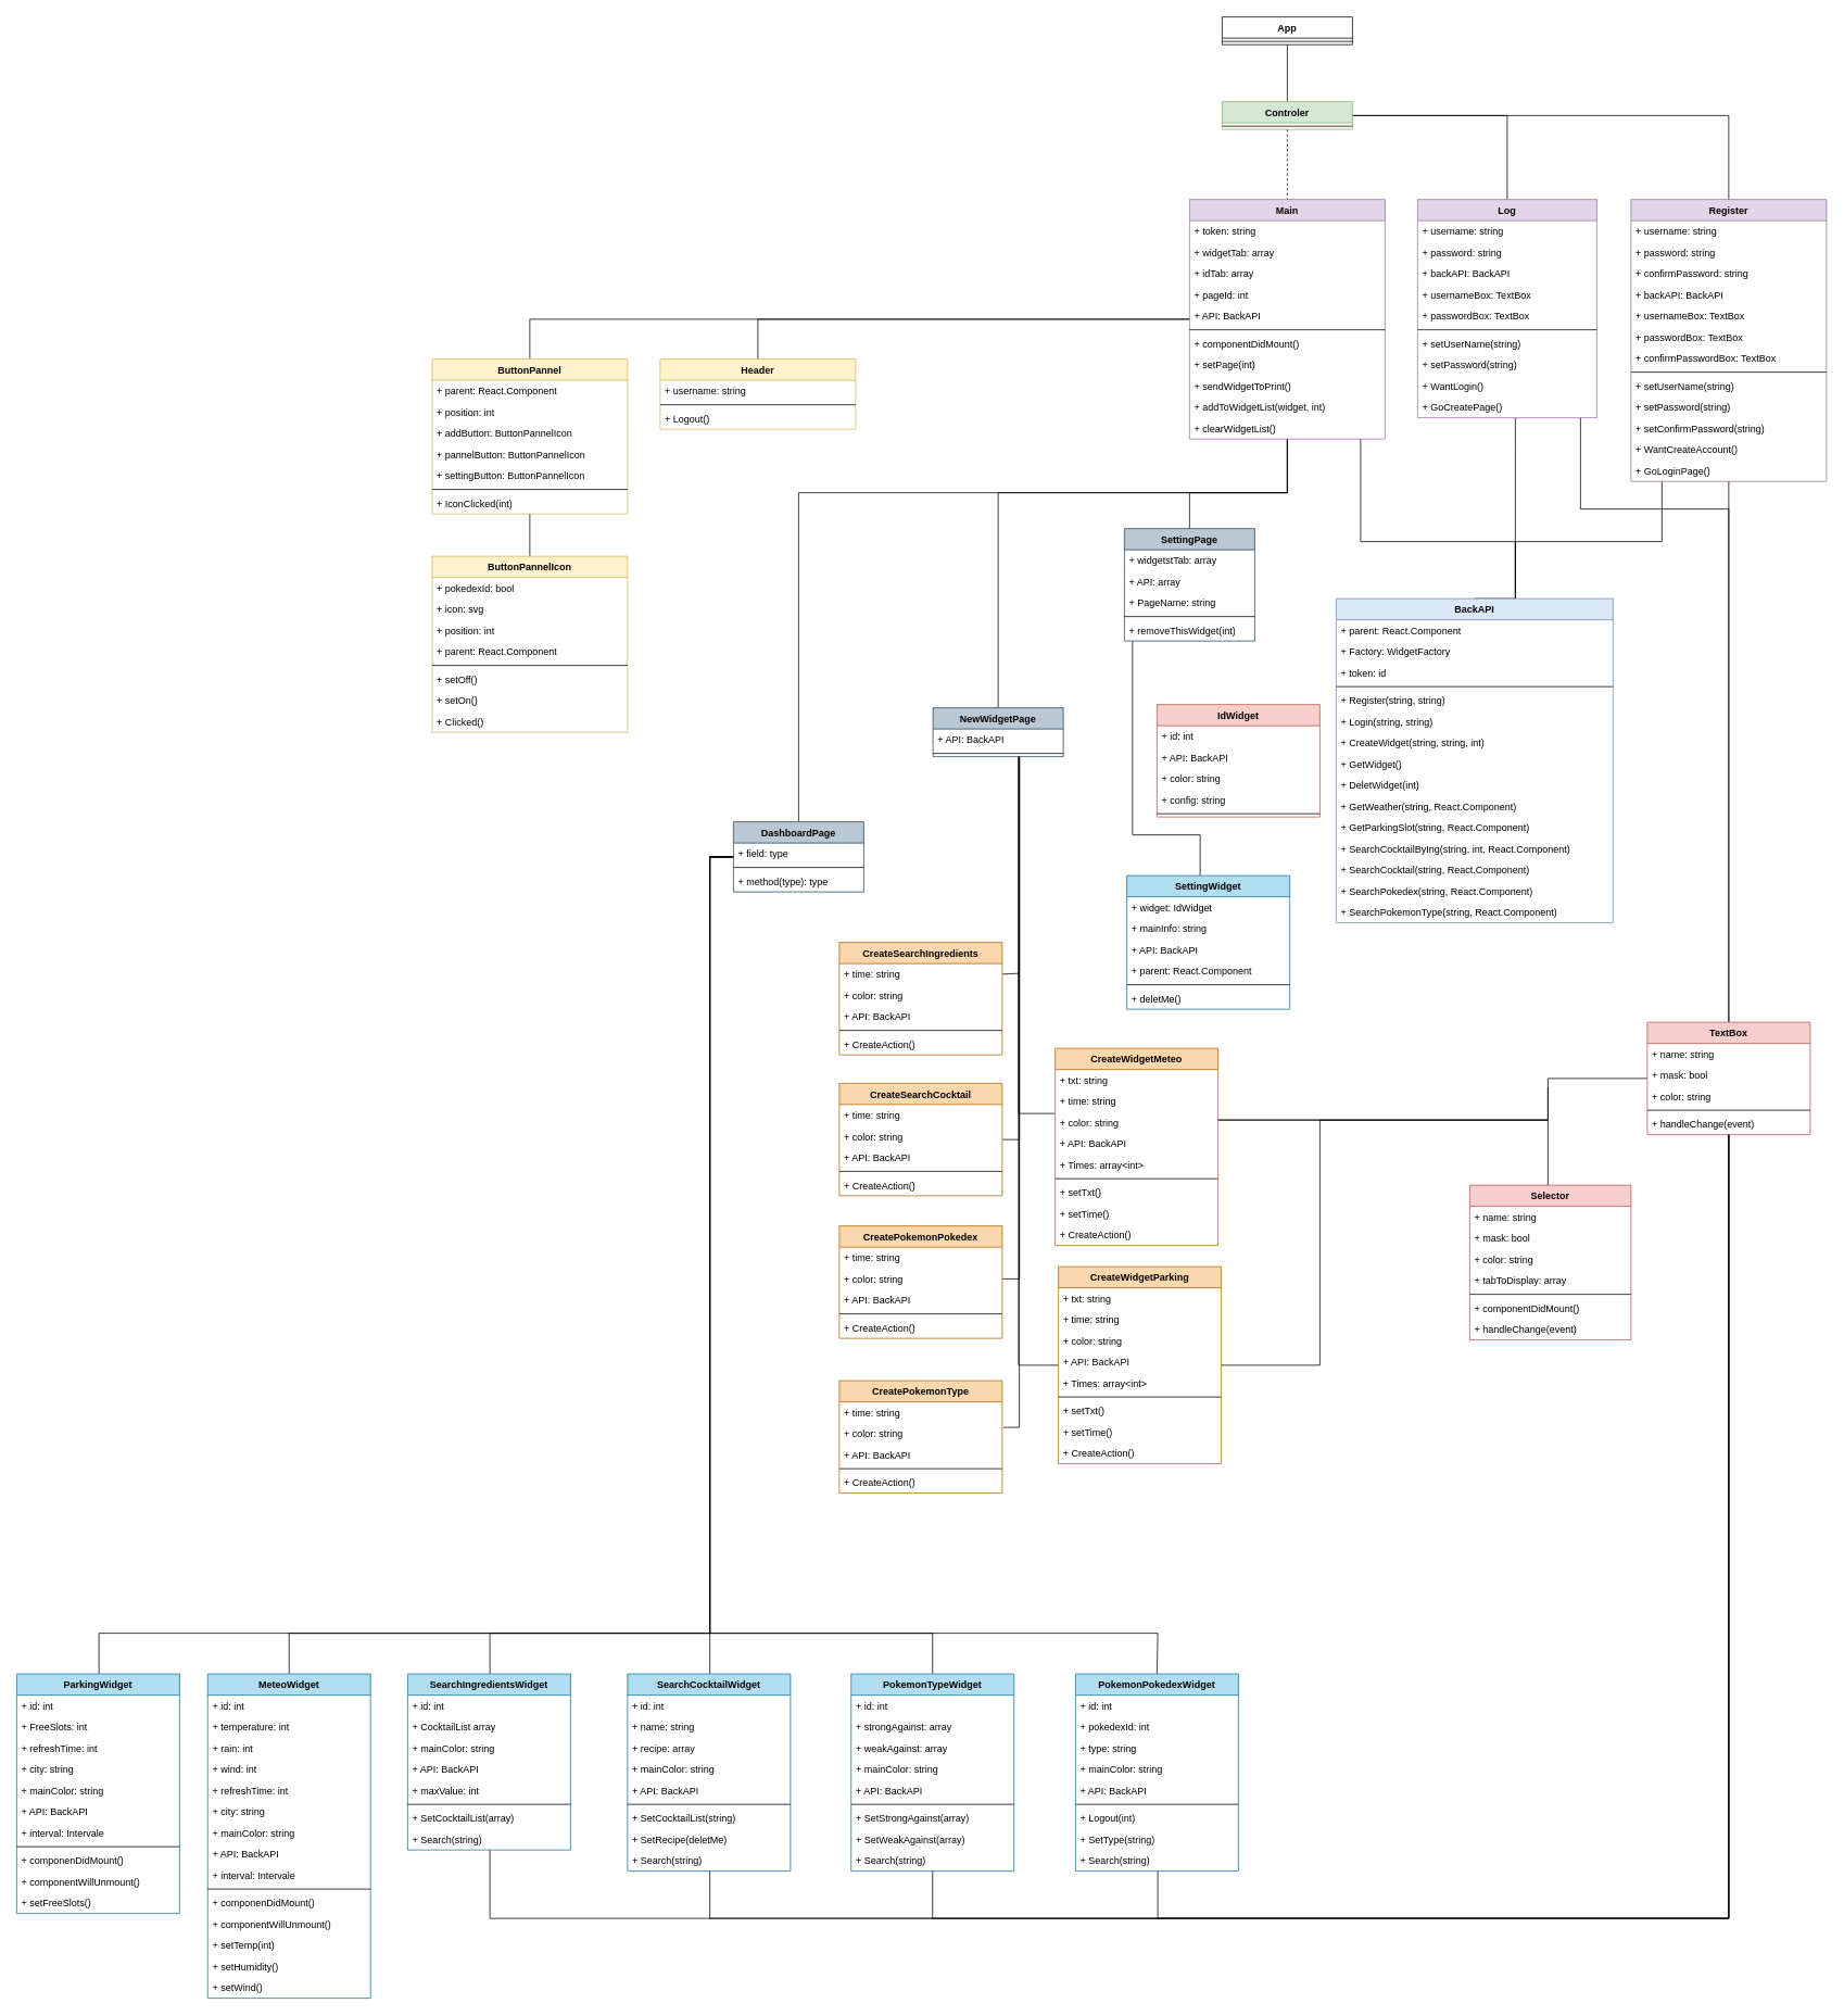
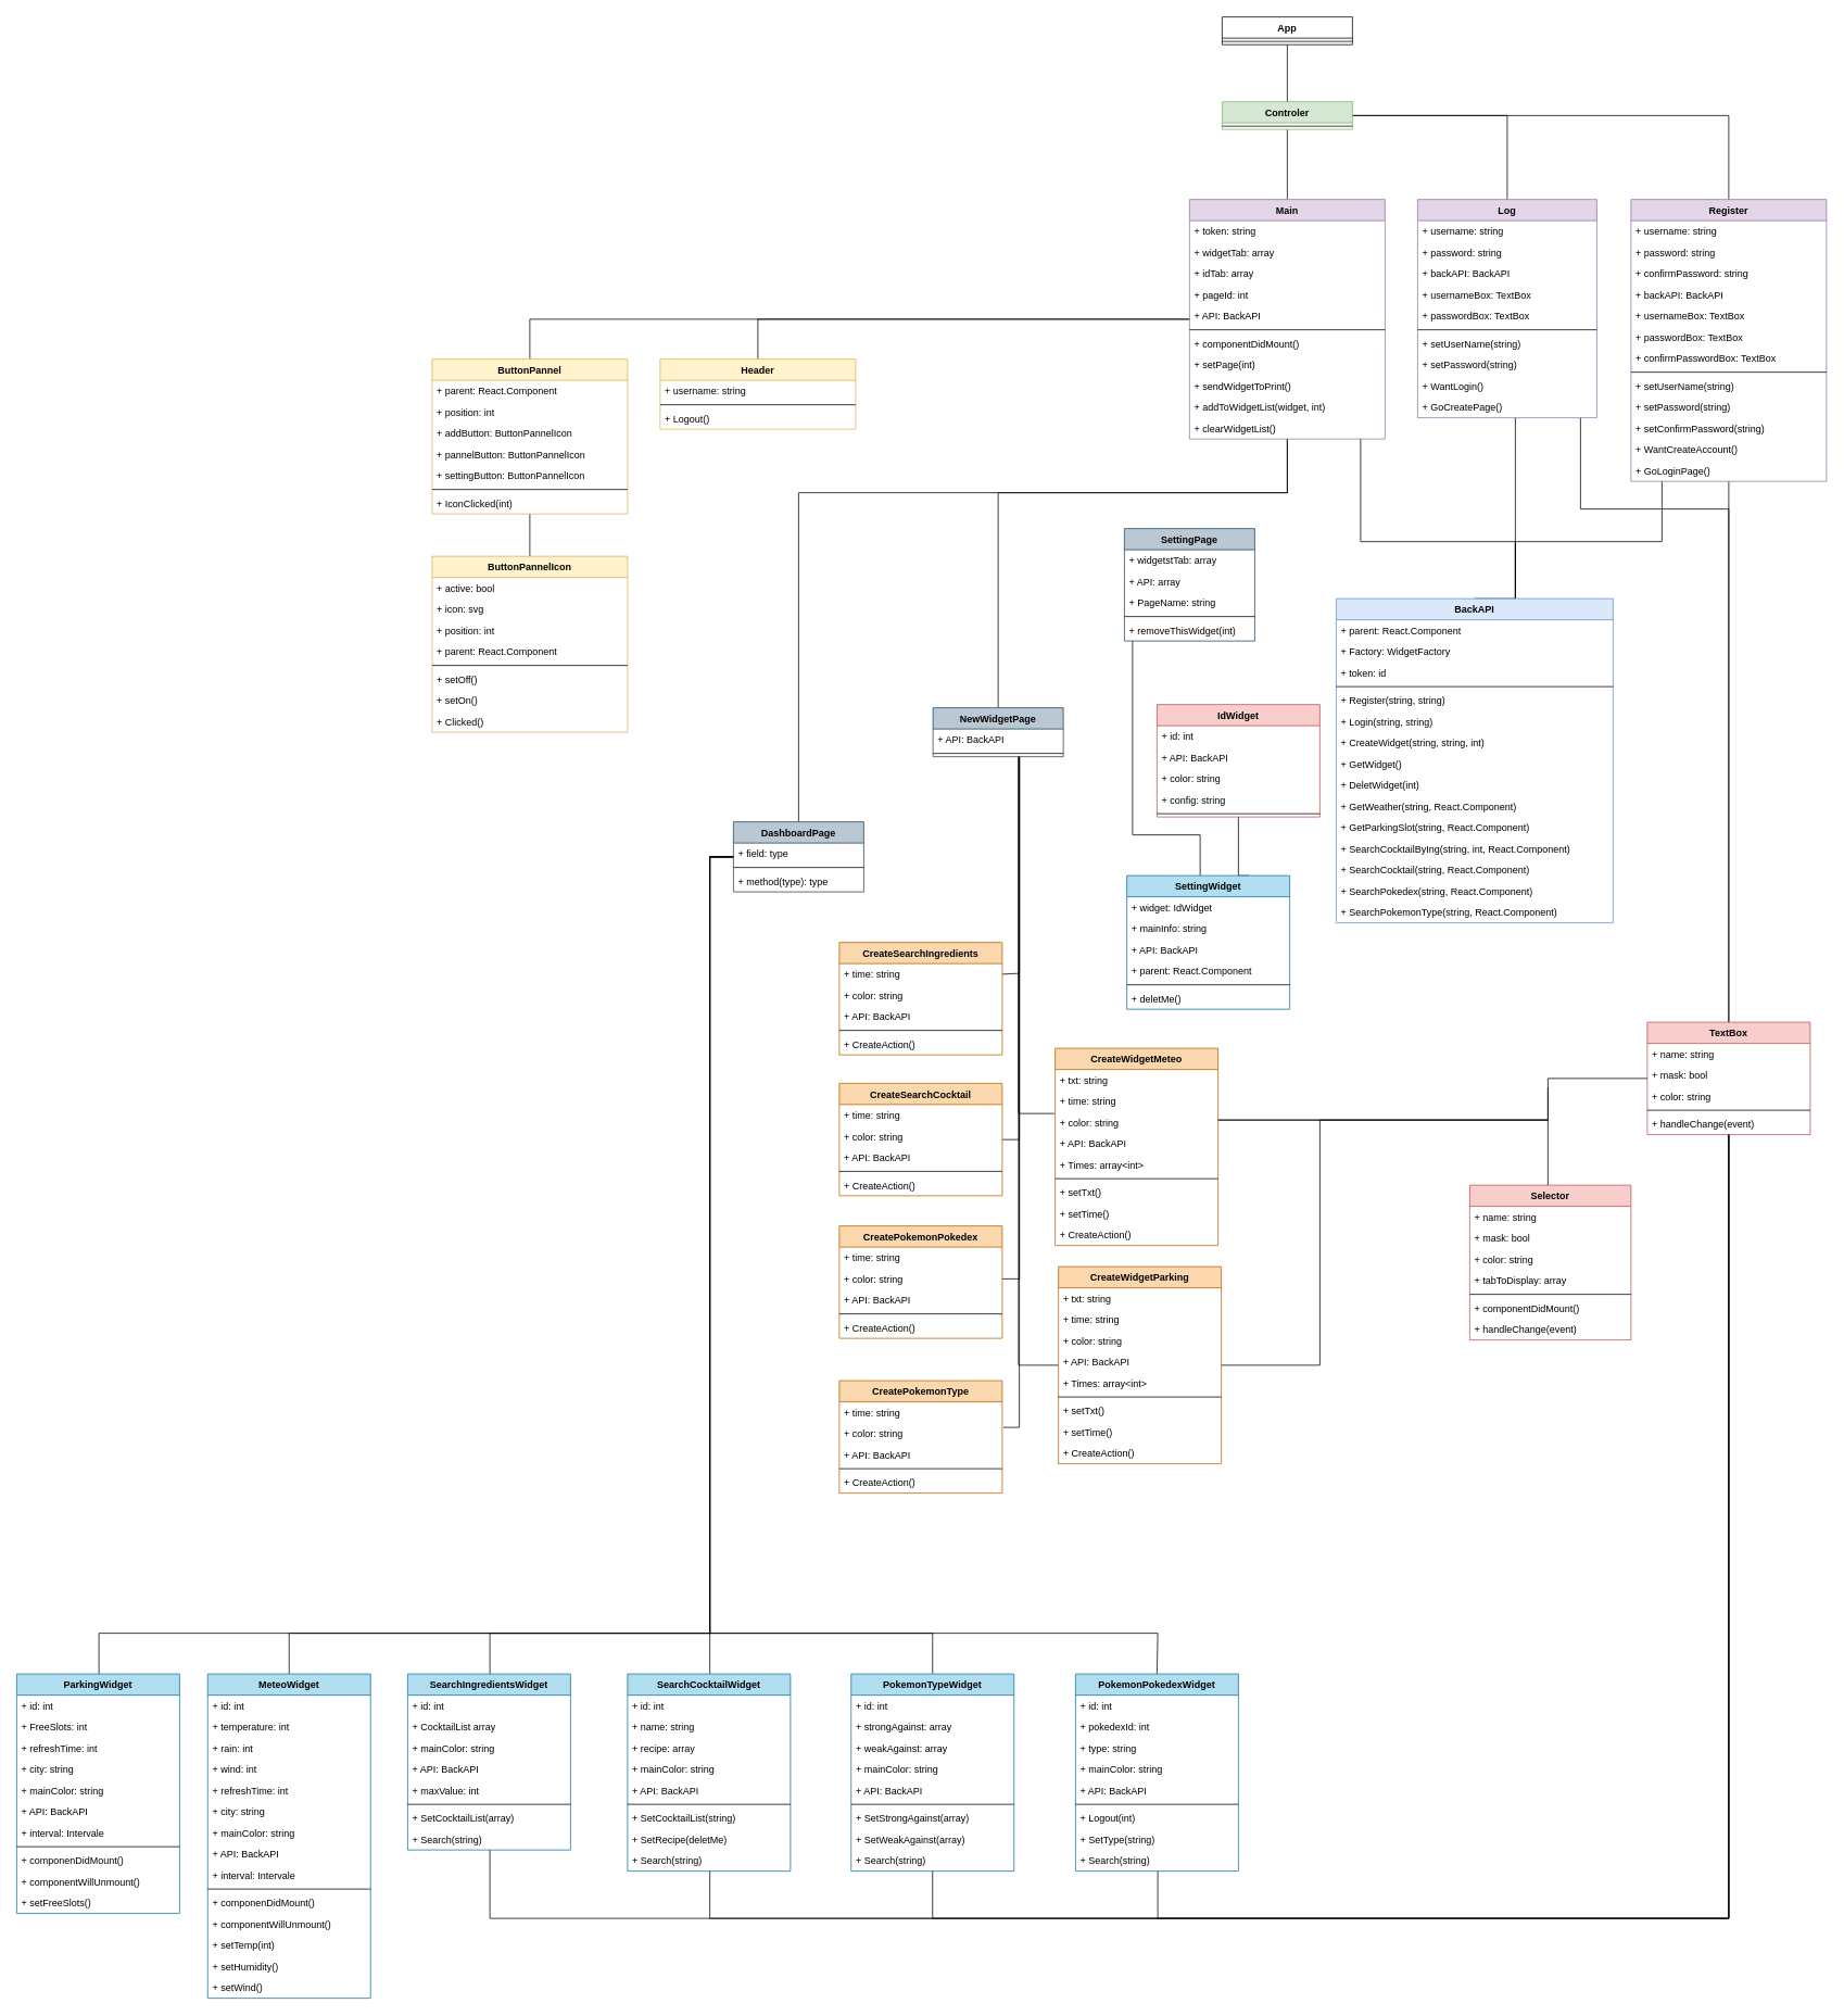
- <mxCell id="5" style="edgeStyle=orthogonalEdgeStyle;rounded=0;orthogonalLoop=1;jettySize=auto;html=1;endArrow=none;endFill=0;dashed=1;" edge="1" parent="1" source="8" target="16"><mxGeometry relative="1" as="geometry" /></mxCell>
+ <mxCell id="5" style="edgeStyle=orthogonalEdgeStyle;rounded=0;orthogonalLoop=1;jettySize=auto;html=1;endArrow=none;endFill=0;" edge="1" parent="1" source="8" target="16"><mxGeometry relative="1" as="geometry" /></mxCell>
- <mxCell id="13" style="edgeStyle=orthogonalEdgeStyle;rounded=0;orthogonalLoop=1;jettySize=auto;html=1;entryX=0.5;entryY=0;entryDx=0;entryDy=0;endArrow=none;endFill=0;" edge="1" parent="1" source="16" target="136"><mxGeometry relative="1" as="geometry"><Array as="points"><mxPoint x="1580" y="604" /><mxPoint x="1460" y="604" /></Array></mxGeometry></mxCell>
- <mxCell id="101" value="+ pokedexId: bool" style="text;strokeColor=none;fillColor=none;align=left;verticalAlign=top;spacingLeft=4;spacingRight=4;overflow=hidden;rotatable=0;points=[[0,0.5],[1,0.5]];portConstraint=eastwest;" vertex="1" parent="100"><mxGeometry y="26" width="240" height="26" as="geometry" /></mxCell>
+ <mxCell id="101" value="+ active: bool" style="text;strokeColor=none;fillColor=none;align=left;verticalAlign=top;spacingLeft=4;spacingRight=4;overflow=hidden;rotatable=0;points=[[0,0.5],[1,0.5]];portConstraint=eastwest;" vertex="1" parent="100"><mxGeometry y="26" width="240" height="26" as="geometry" /></mxCell>
+ <mxCell id="109" style="edgeStyle=orthogonalEdgeStyle;rounded=0;orthogonalLoop=1;jettySize=auto;html=1;entryX=0.75;entryY=0;entryDx=0;entryDy=0;endArrow=none;endFill=0;" edge="1" parent="1" source="110" target="154"><mxGeometry relative="1" as="geometry"><Array as="points"><mxPoint x="1520" y="1074" /></Array></mxGeometry></mxCell>
